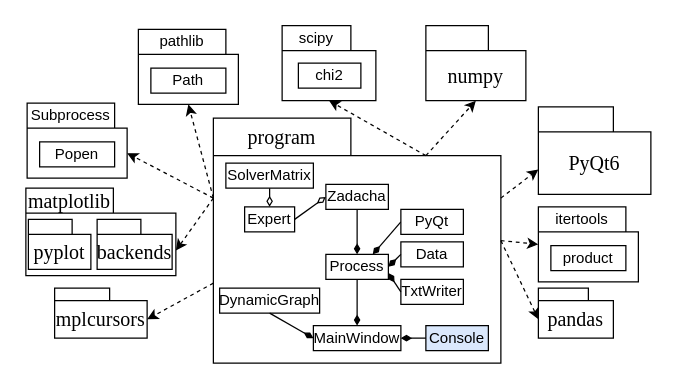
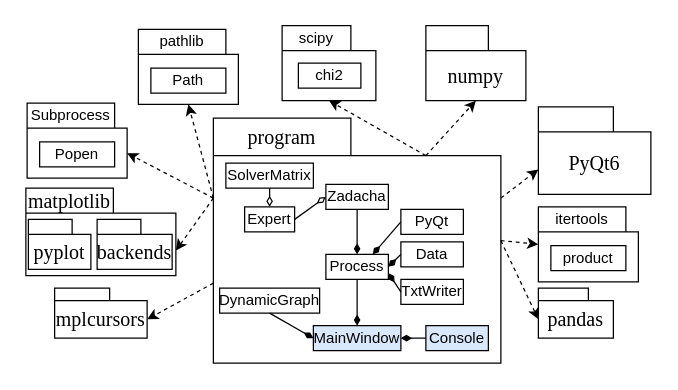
- <mxCell id="12" value="MainWindow" style="html=1;whiteSpace=wrap;" parent="2" vertex="1"><mxGeometry x="80" y="166" width="70" height="20" as="geometry" /></mxCell>
+ <mxCell id="12" value="MainWindow" style="html=1;whiteSpace=wrap;fillColor=#dae8fc;" parent="2" vertex="1"><mxGeometry x="80" y="166" width="70" height="20" as="geometry" /></mxCell>
